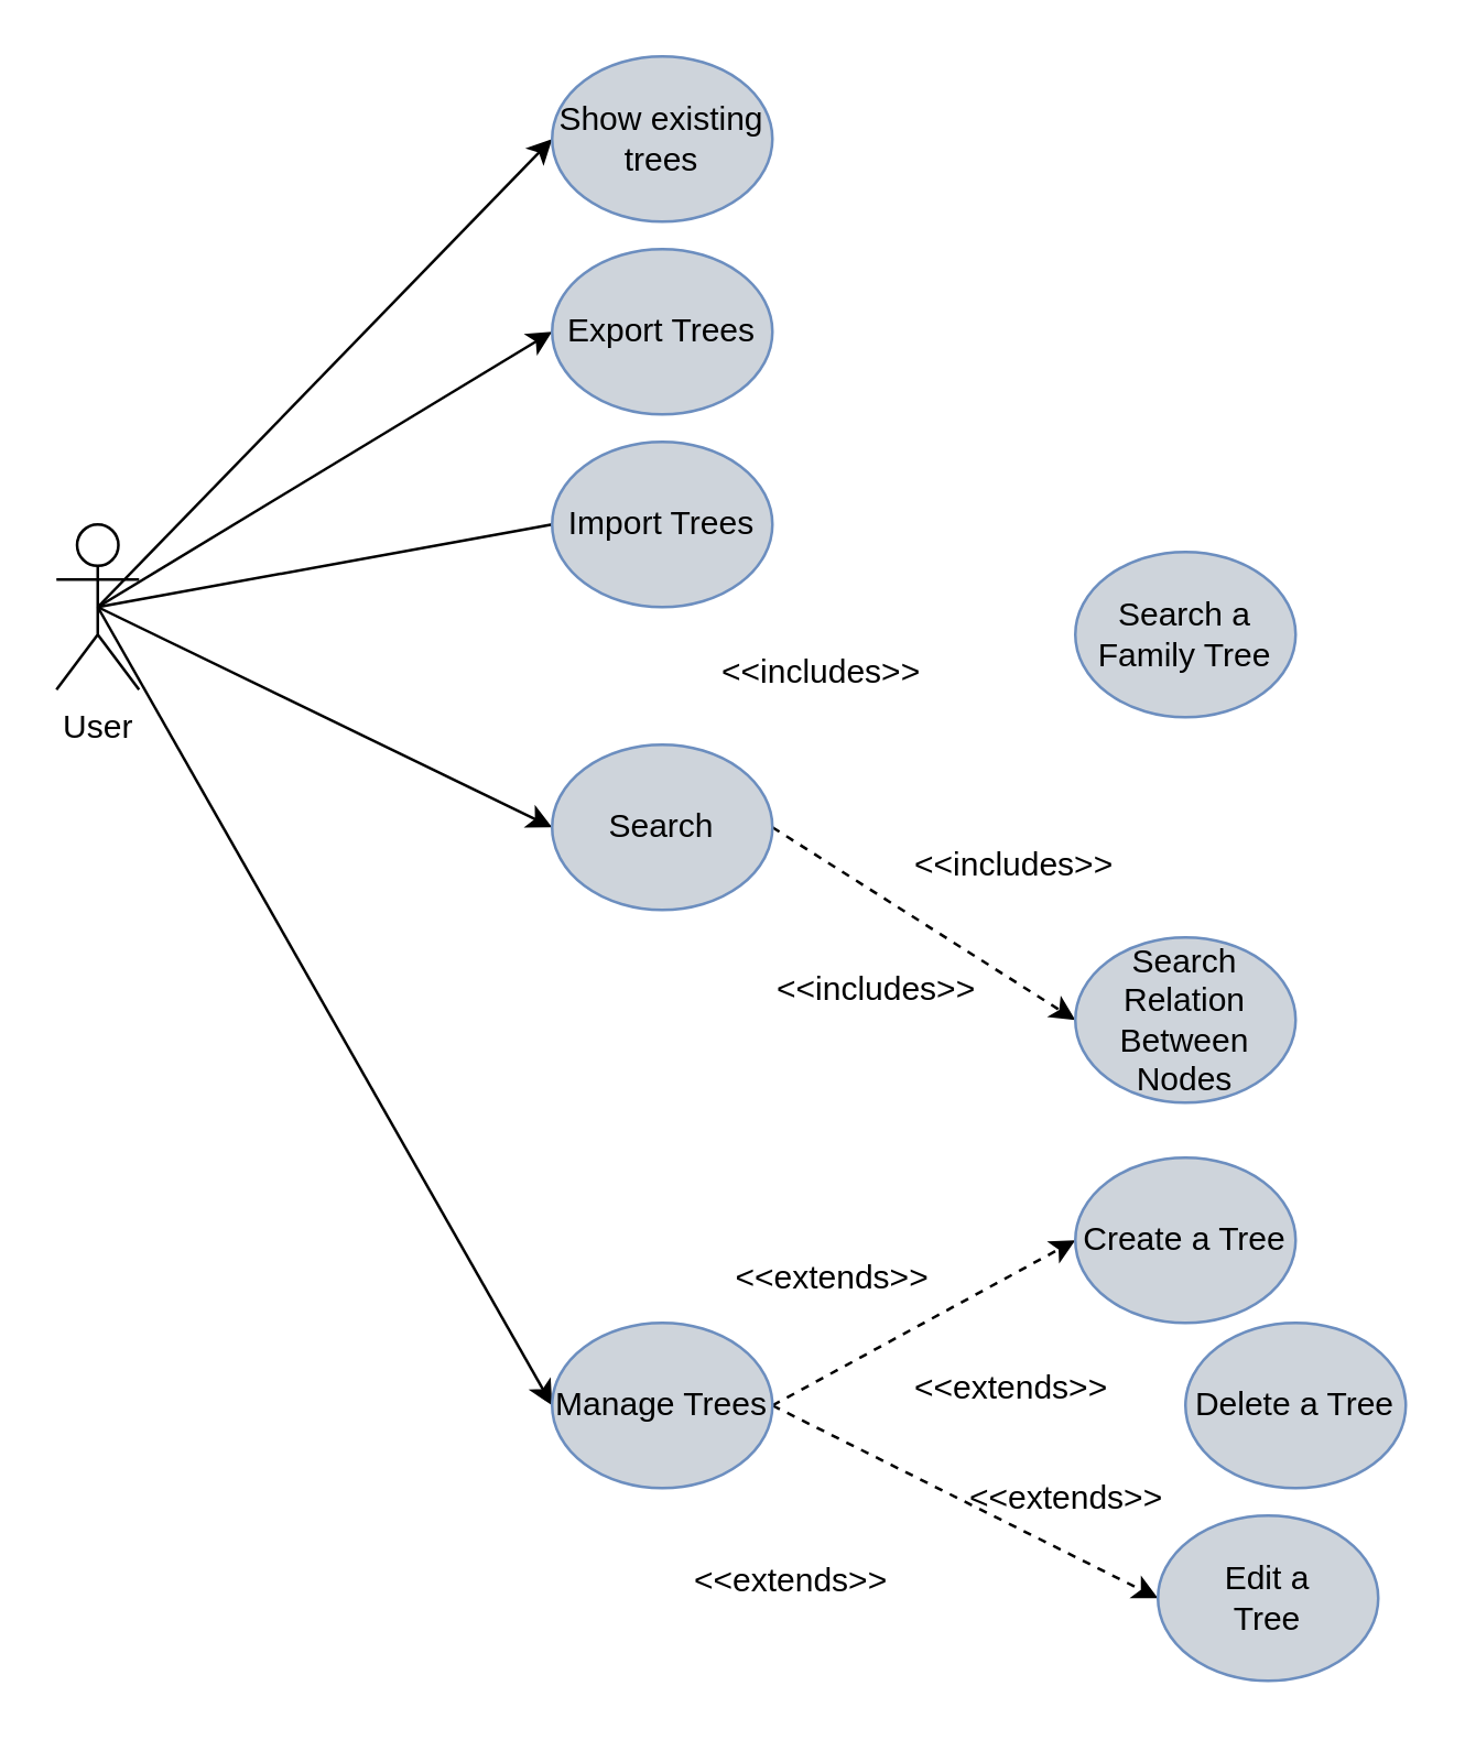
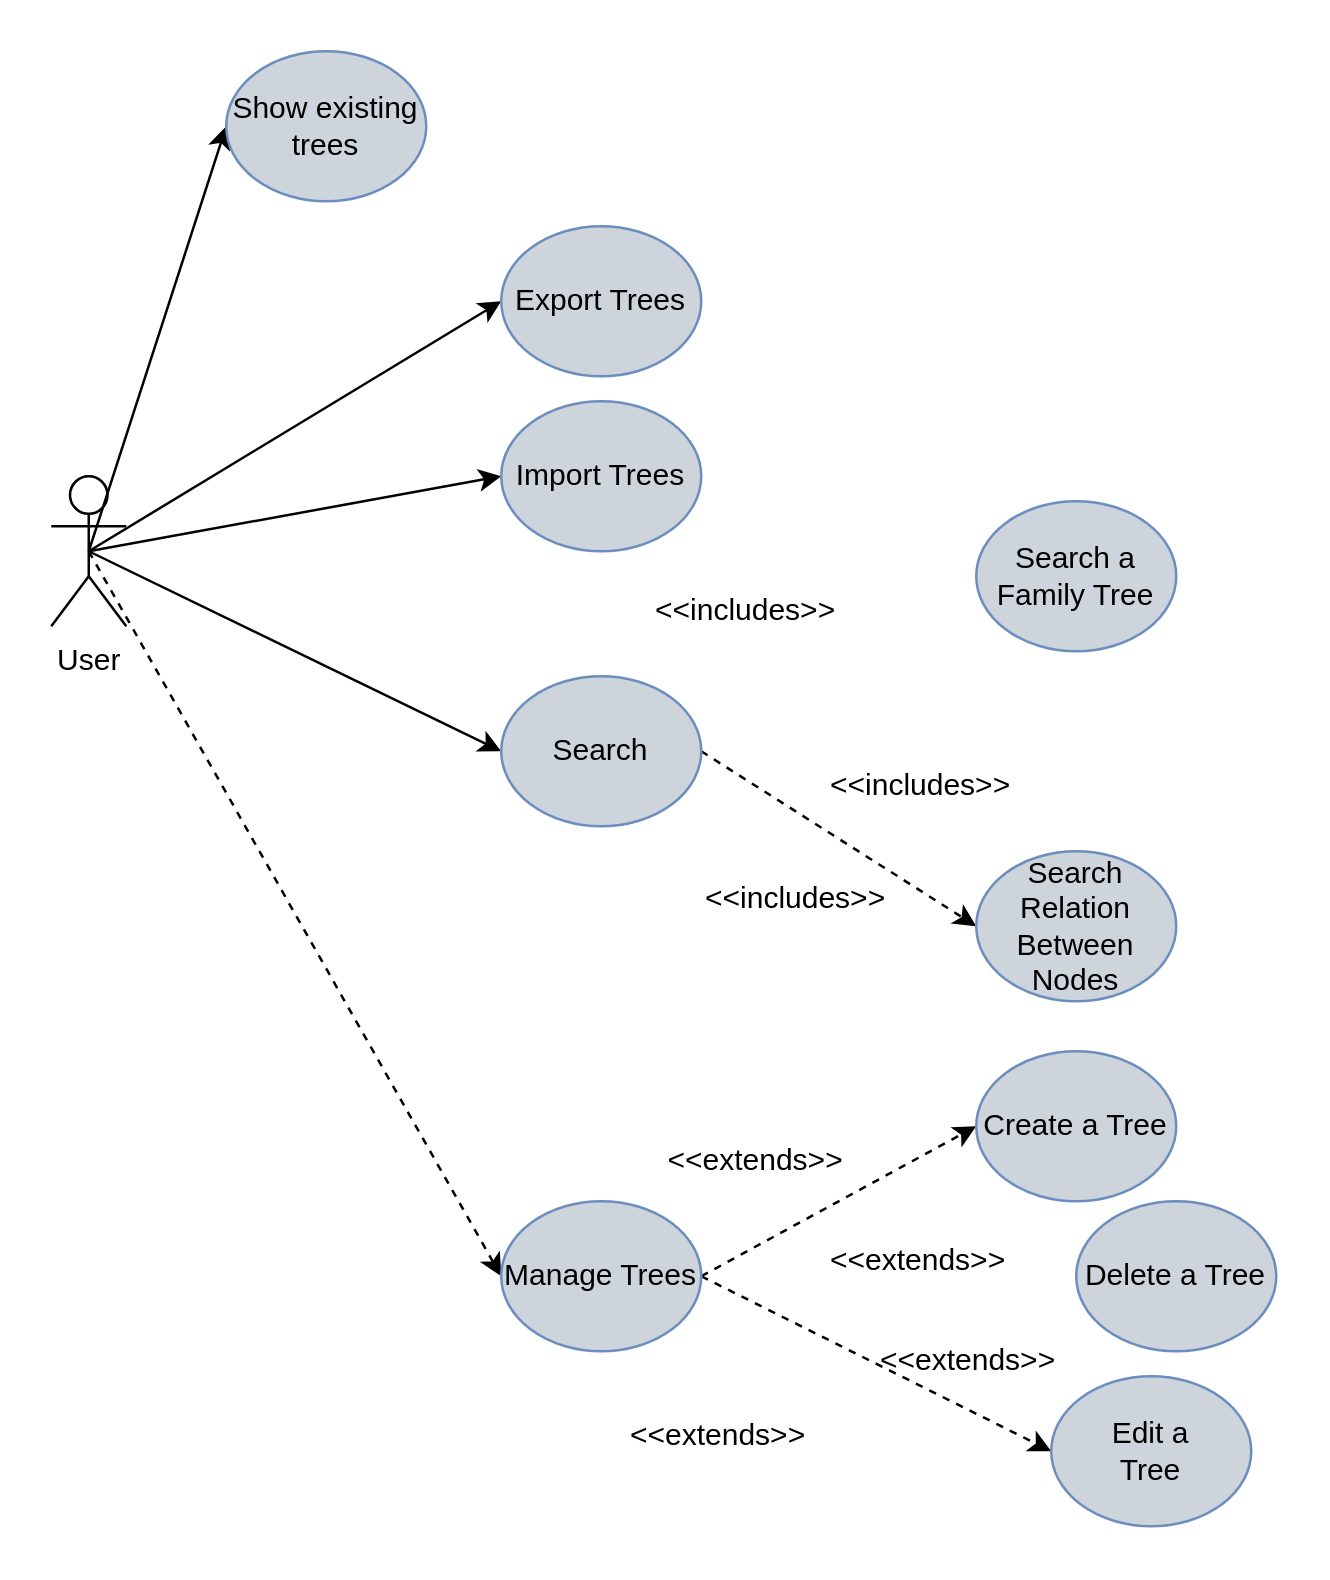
- <mxCell id="24" value="&lt;div&gt;Show existing trees&lt;/div&gt;" style="ellipse;whiteSpace=wrap;html=1;fillColor=#CED4DB;strokeColor=#6c8ebf;" vertex="1" parent="1"><mxGeometry x="200" y="20" width="80" height="60" as="geometry" /></mxCell>
+ <mxCell id="24" value="&lt;div&gt;Show existing trees&lt;/div&gt;" style="ellipse;whiteSpace=wrap;html=1;fillColor=#CED4DB;strokeColor=#6c8ebf;" vertex="1" parent="1"><mxGeometry x="90" y="20" width="80" height="60" as="geometry" /></mxCell>
- <mxCell id="3" style="edgeStyle=none;rounded=0;orthogonalLoop=1;jettySize=auto;html=1;exitX=0.5;exitY=0.5;exitDx=0;exitDy=0;exitPerimeter=0;entryX=0;entryY=0.5;entryDx=0;entryDy=0;endArrow=none;" parent="1" source="6" target="21" edge="1"><mxGeometry relative="1" as="geometry"><mxPoint x="200" y="195" as="targetPoint" /></mxGeometry></mxCell>
+ <mxCell id="3" style="edgeStyle=none;rounded=0;orthogonalLoop=1;jettySize=auto;html=1;exitX=0.5;exitY=0.5;exitDx=0;exitDy=0;exitPerimeter=0;entryX=0;entryY=0.5;entryDx=0;entryDy=0;" parent="1" source="6" target="21" edge="1"><mxGeometry relative="1" as="geometry"><mxPoint x="200" y="195" as="targetPoint" /></mxGeometry></mxCell>
- <mxCell id="5" style="edgeStyle=none;rounded=0;orthogonalLoop=1;jettySize=auto;html=1;exitX=0.5;exitY=0.5;exitDx=0;exitDy=0;exitPerimeter=0;entryX=0;entryY=0.5;entryDx=0;entryDy=0;" parent="1" source="6" target="28" edge="1"><mxGeometry relative="1" as="geometry"><mxPoint x="200" y="505" as="targetPoint" /><Array as="points" /></mxGeometry></mxCell>
+ <mxCell id="5" style="edgeStyle=none;rounded=0;orthogonalLoop=1;jettySize=auto;html=1;exitX=0.5;exitY=0.5;exitDx=0;exitDy=0;exitPerimeter=0;entryX=0;entryY=0.5;entryDx=0;entryDy=0;dashed=1;" parent="1" source="6" target="28" edge="1"><mxGeometry relative="1" as="geometry"><mxPoint x="200" y="505" as="targetPoint" /><Array as="points" /></mxGeometry></mxCell>
